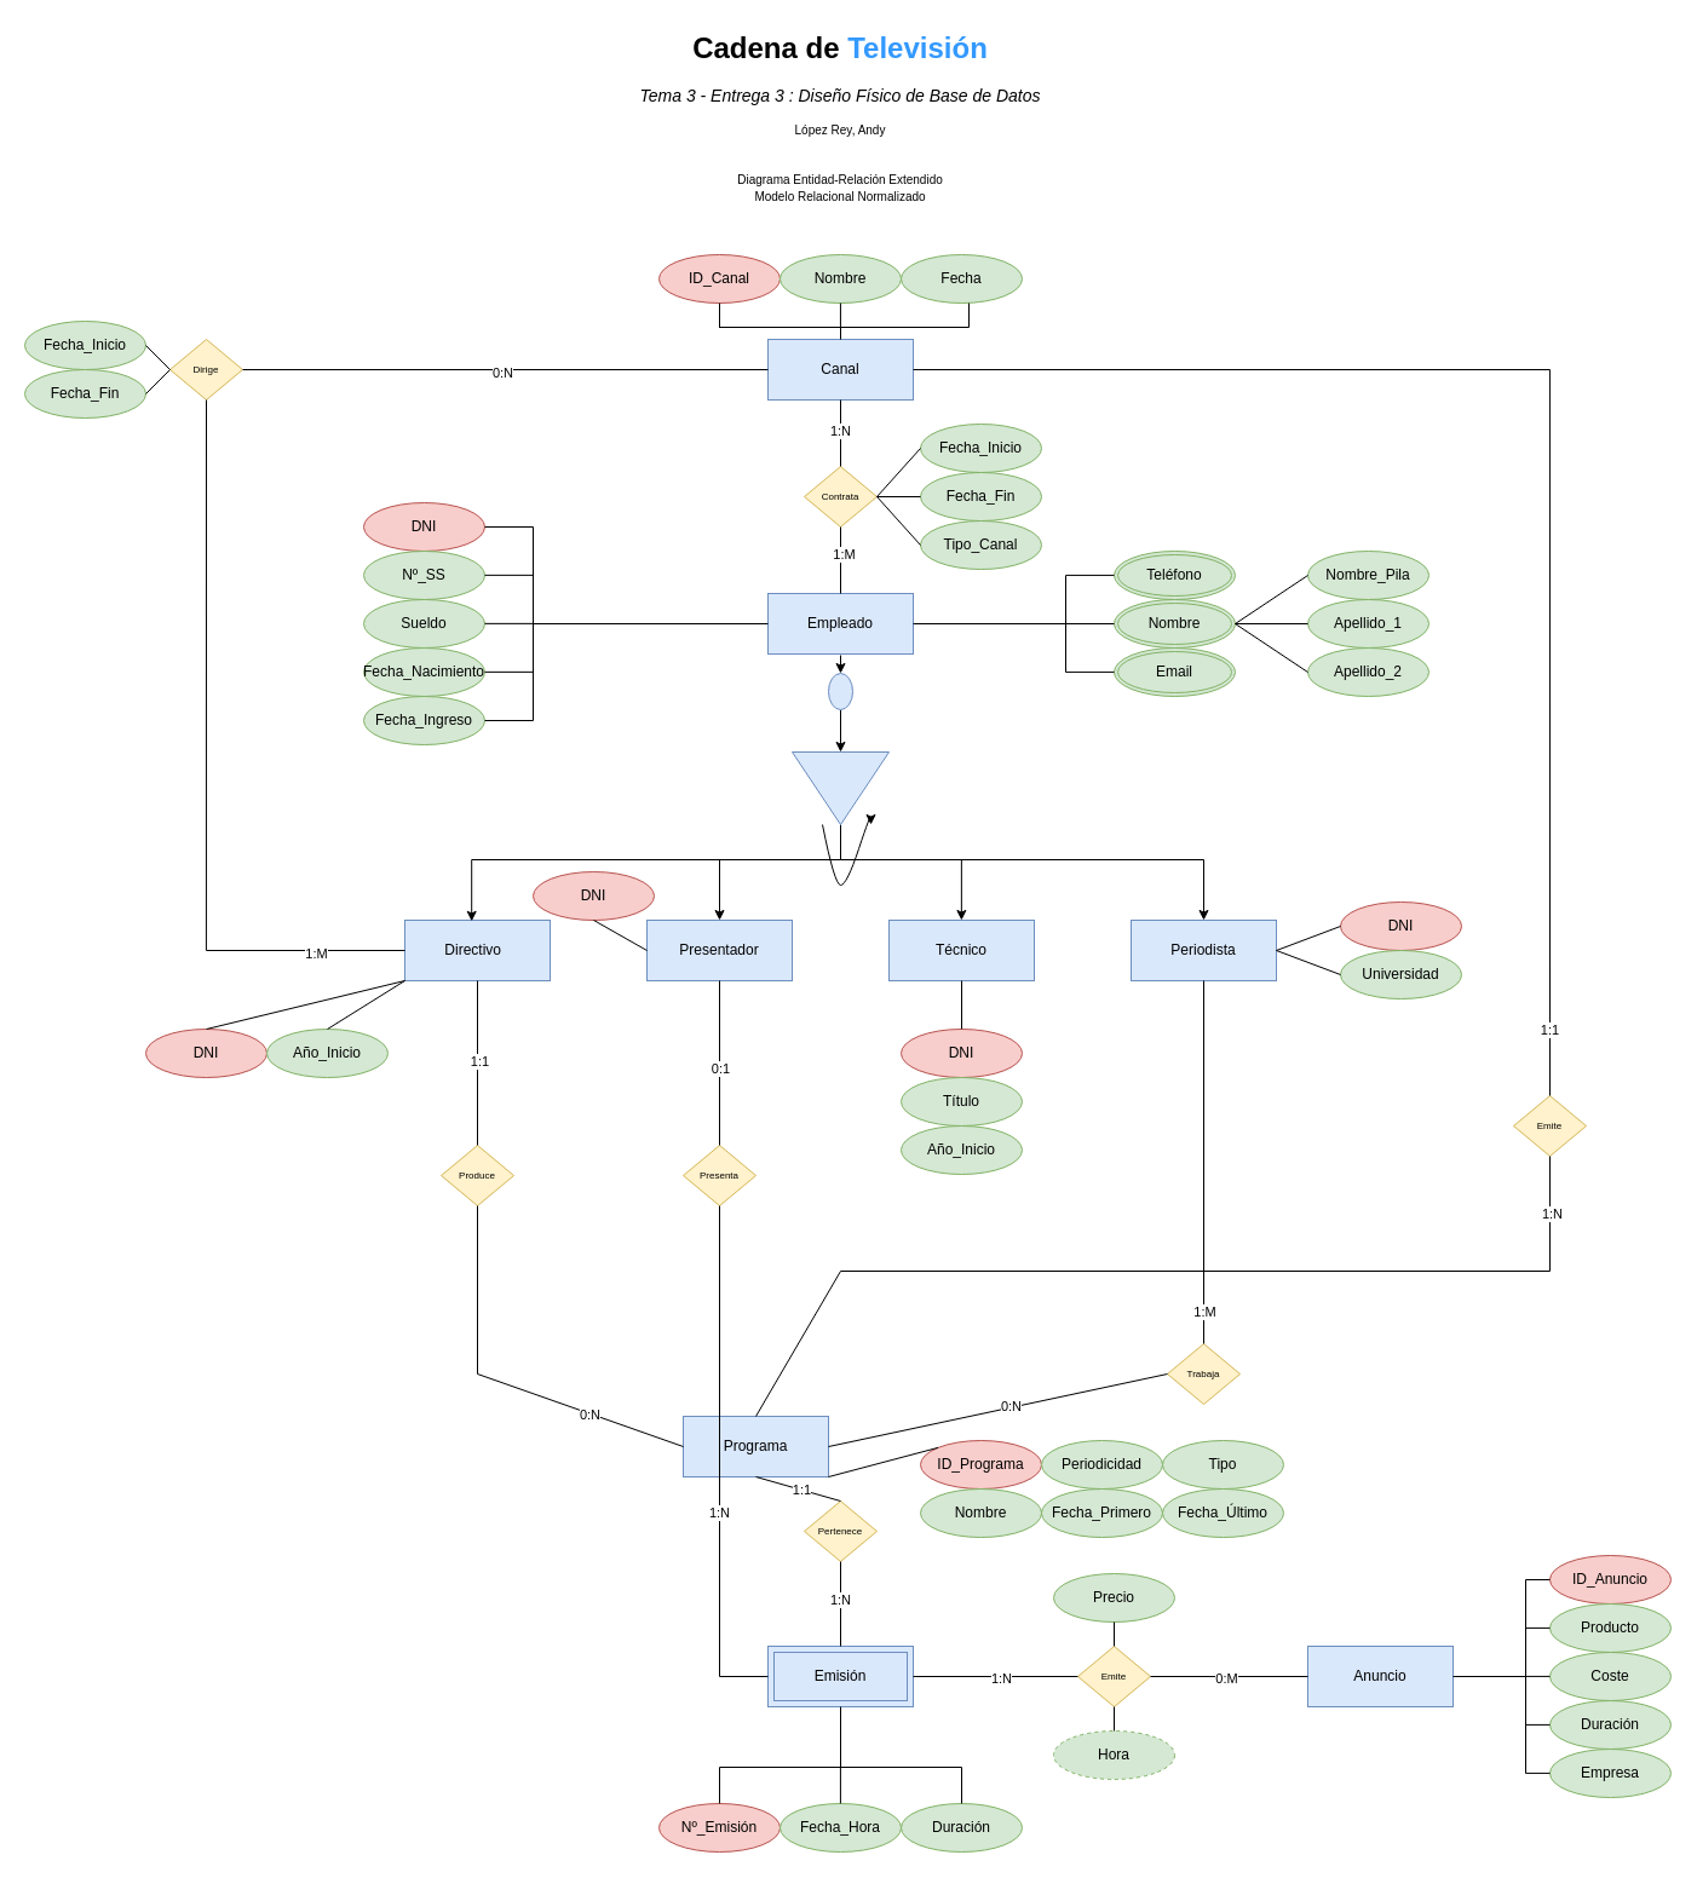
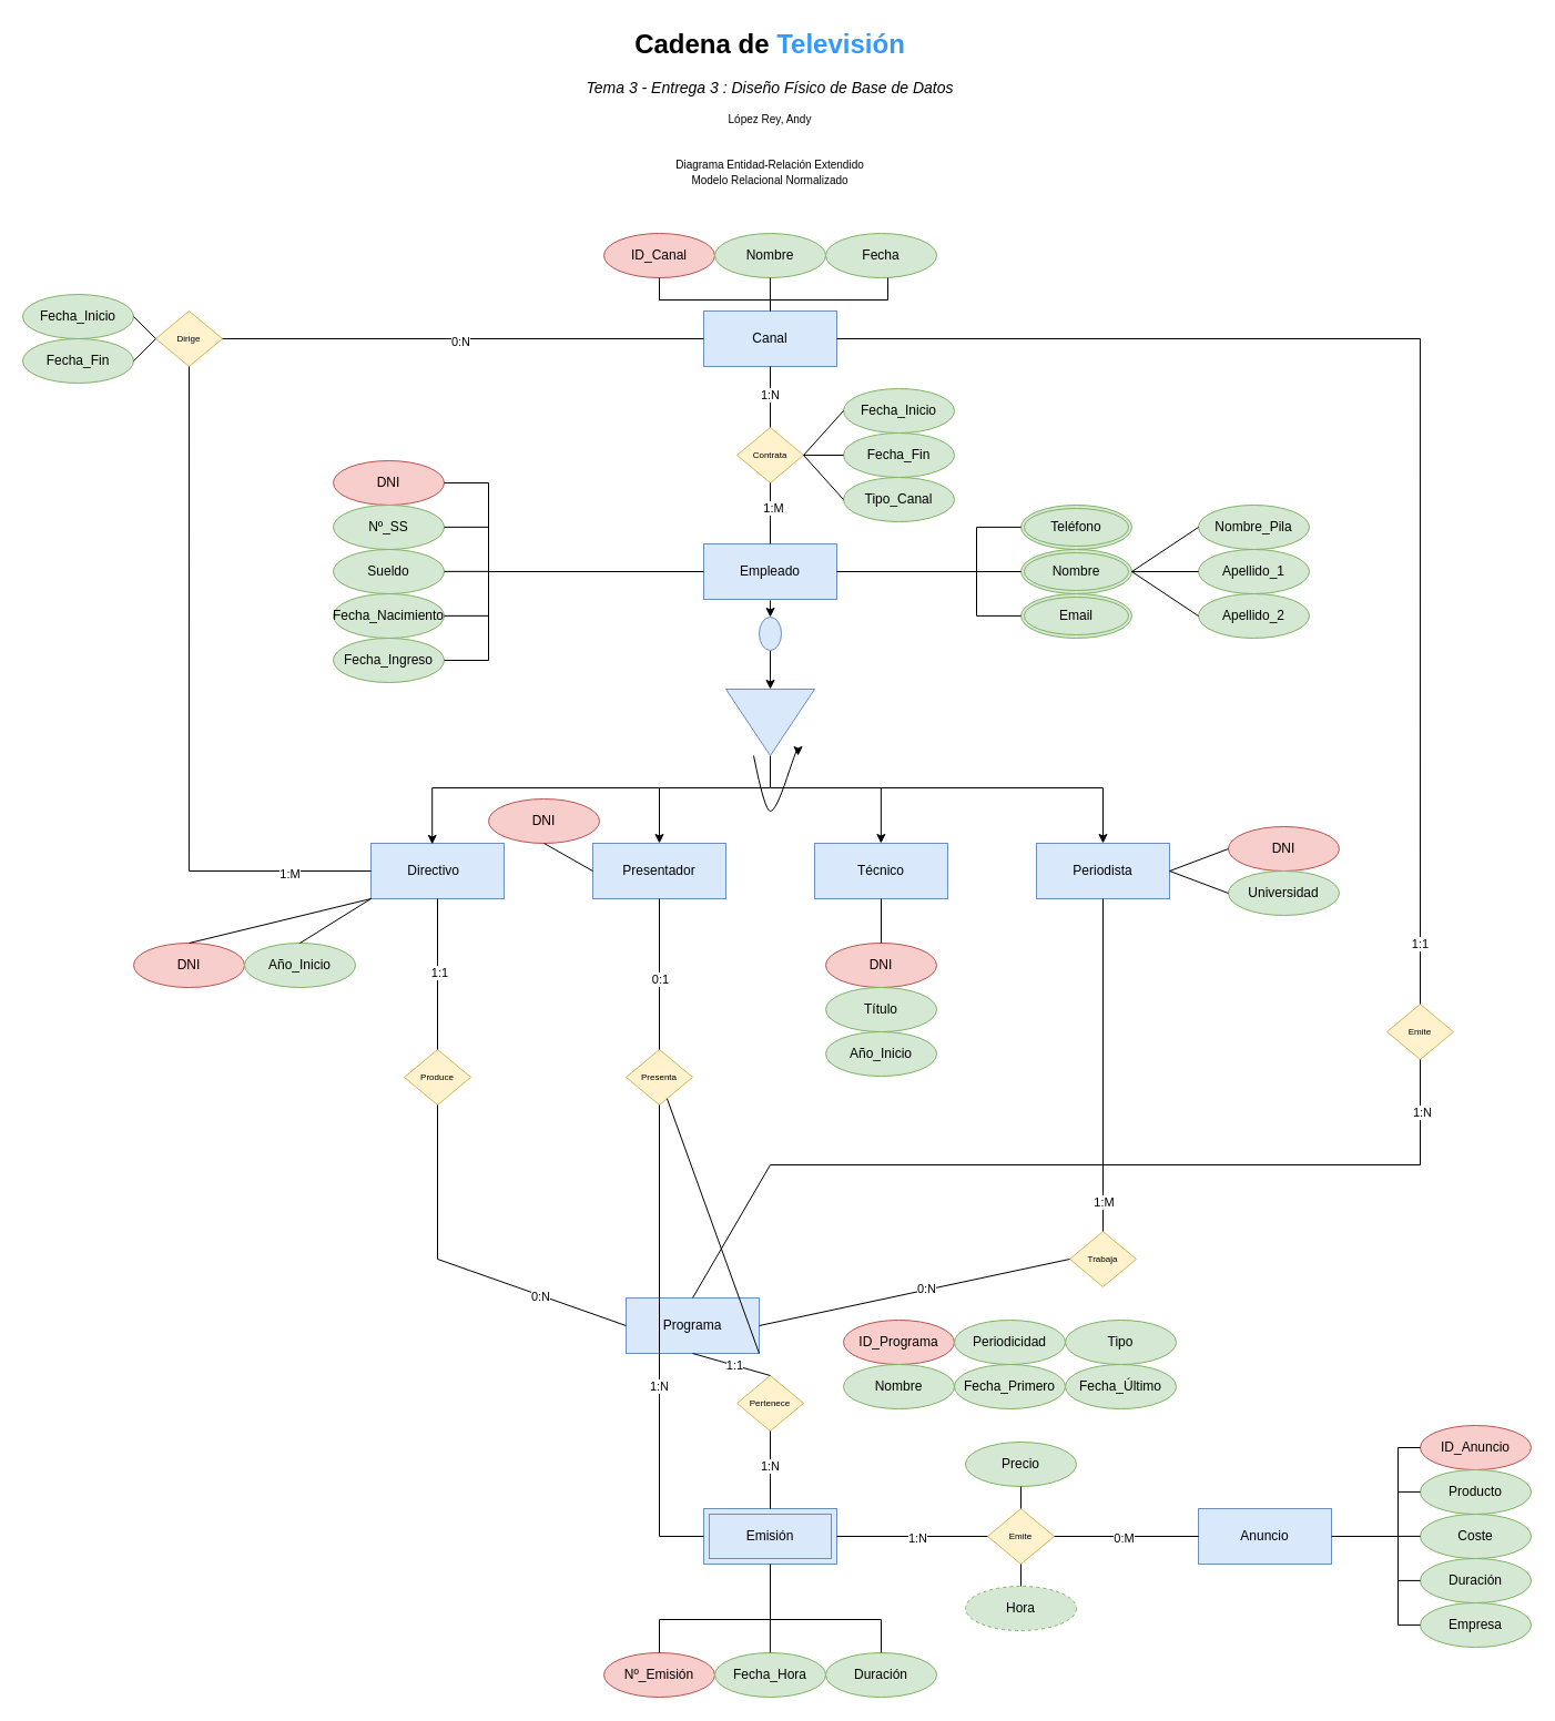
- <mxCell id="127" value="" style="endArrow=none;html=1;rounded=0;exitX=1;exitY=1;exitDx=0;exitDy=0;entryX=0;entryY=0;entryDx=0;entryDy=0;" edge="1" parent="1" source="83" target="121"><mxGeometry relative="1" as="geometry"><mxPoint x="760" y="1200" as="sourcePoint" /><mxPoint x="920" y="1200" as="targetPoint" /></mxGeometry></mxCell>
+ <mxCell id="127" value="" style="endArrow=none;html=1;rounded=0;exitX=1;exitY=1;exitDx=0;exitDy=0;" edge="1" parent="1" source="83" target="105"><mxGeometry relative="1" as="geometry"><mxPoint x="760" y="1200" as="sourcePoint" /><mxPoint x="920" y="1200" as="targetPoint" /></mxGeometry></mxCell>
